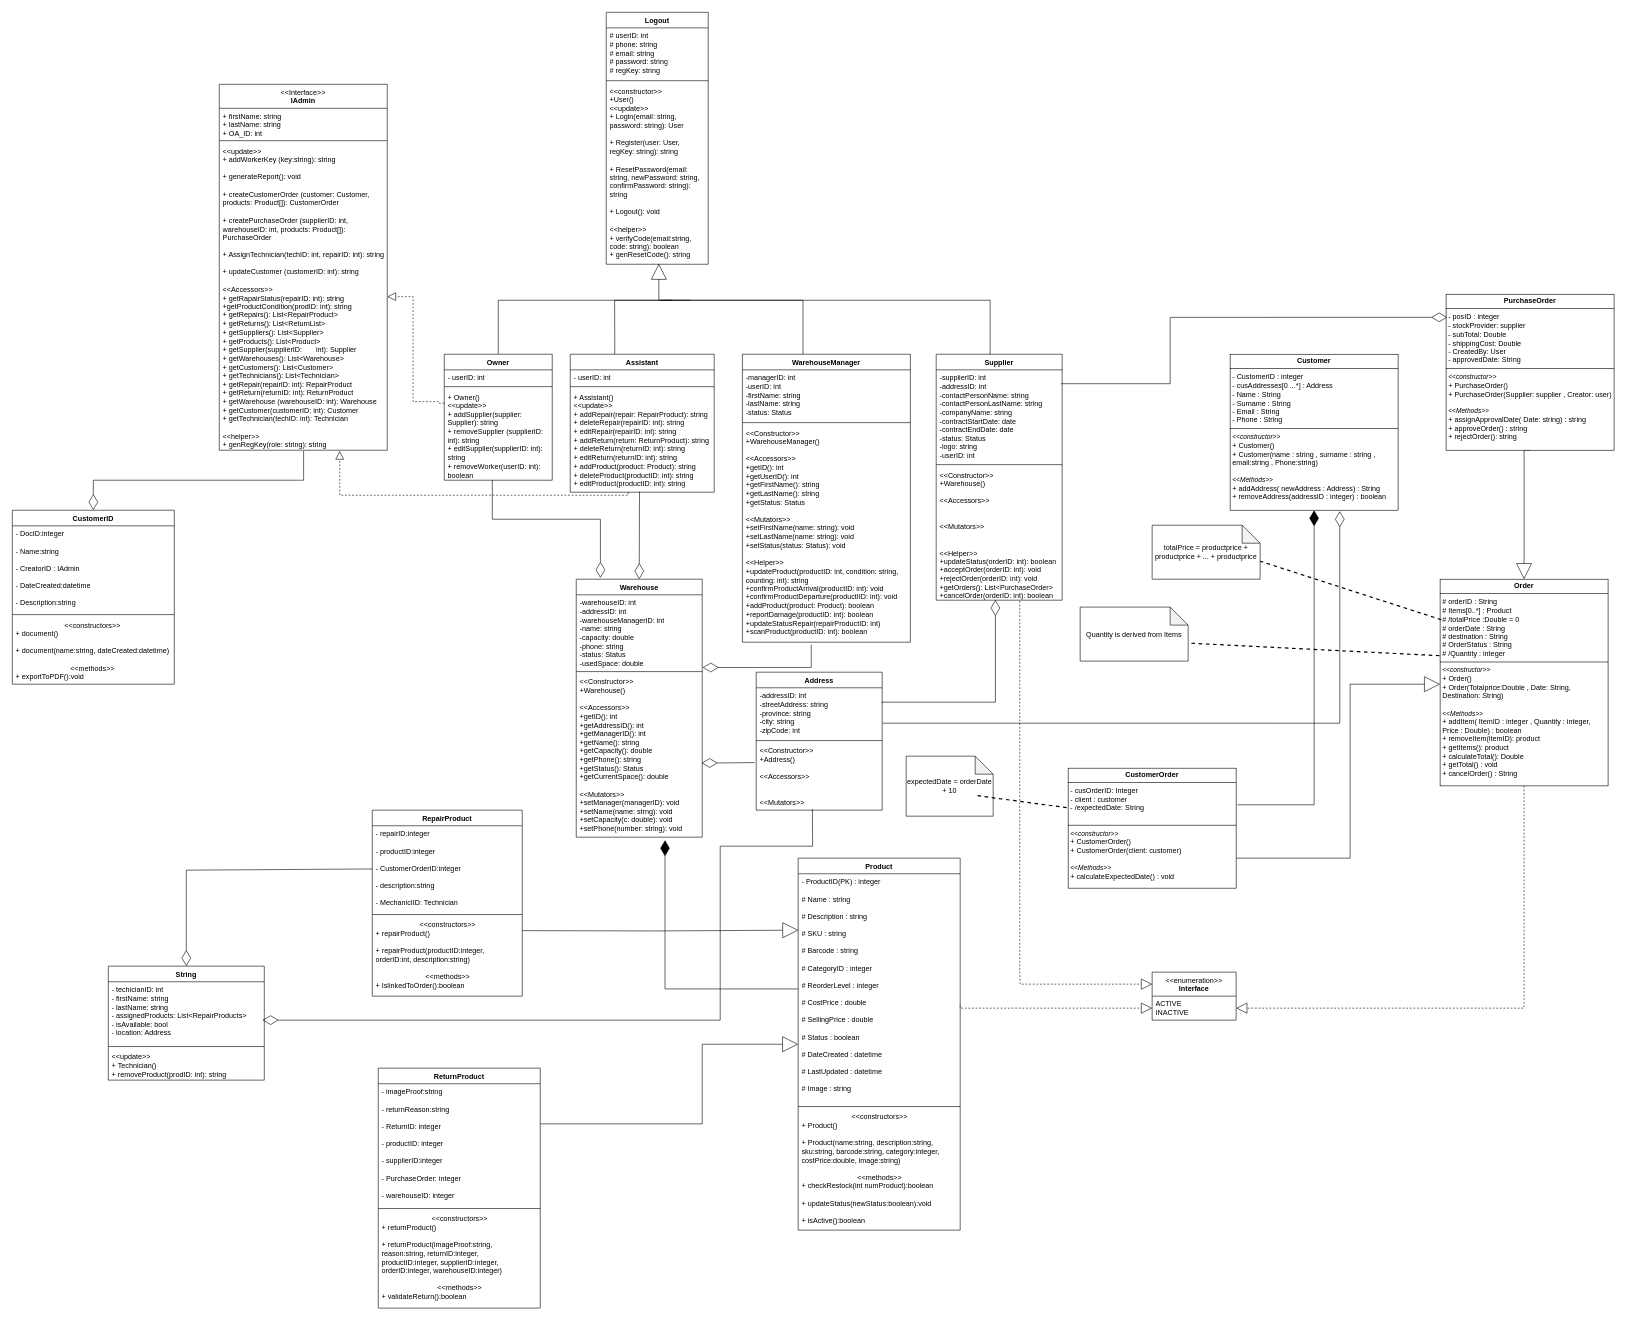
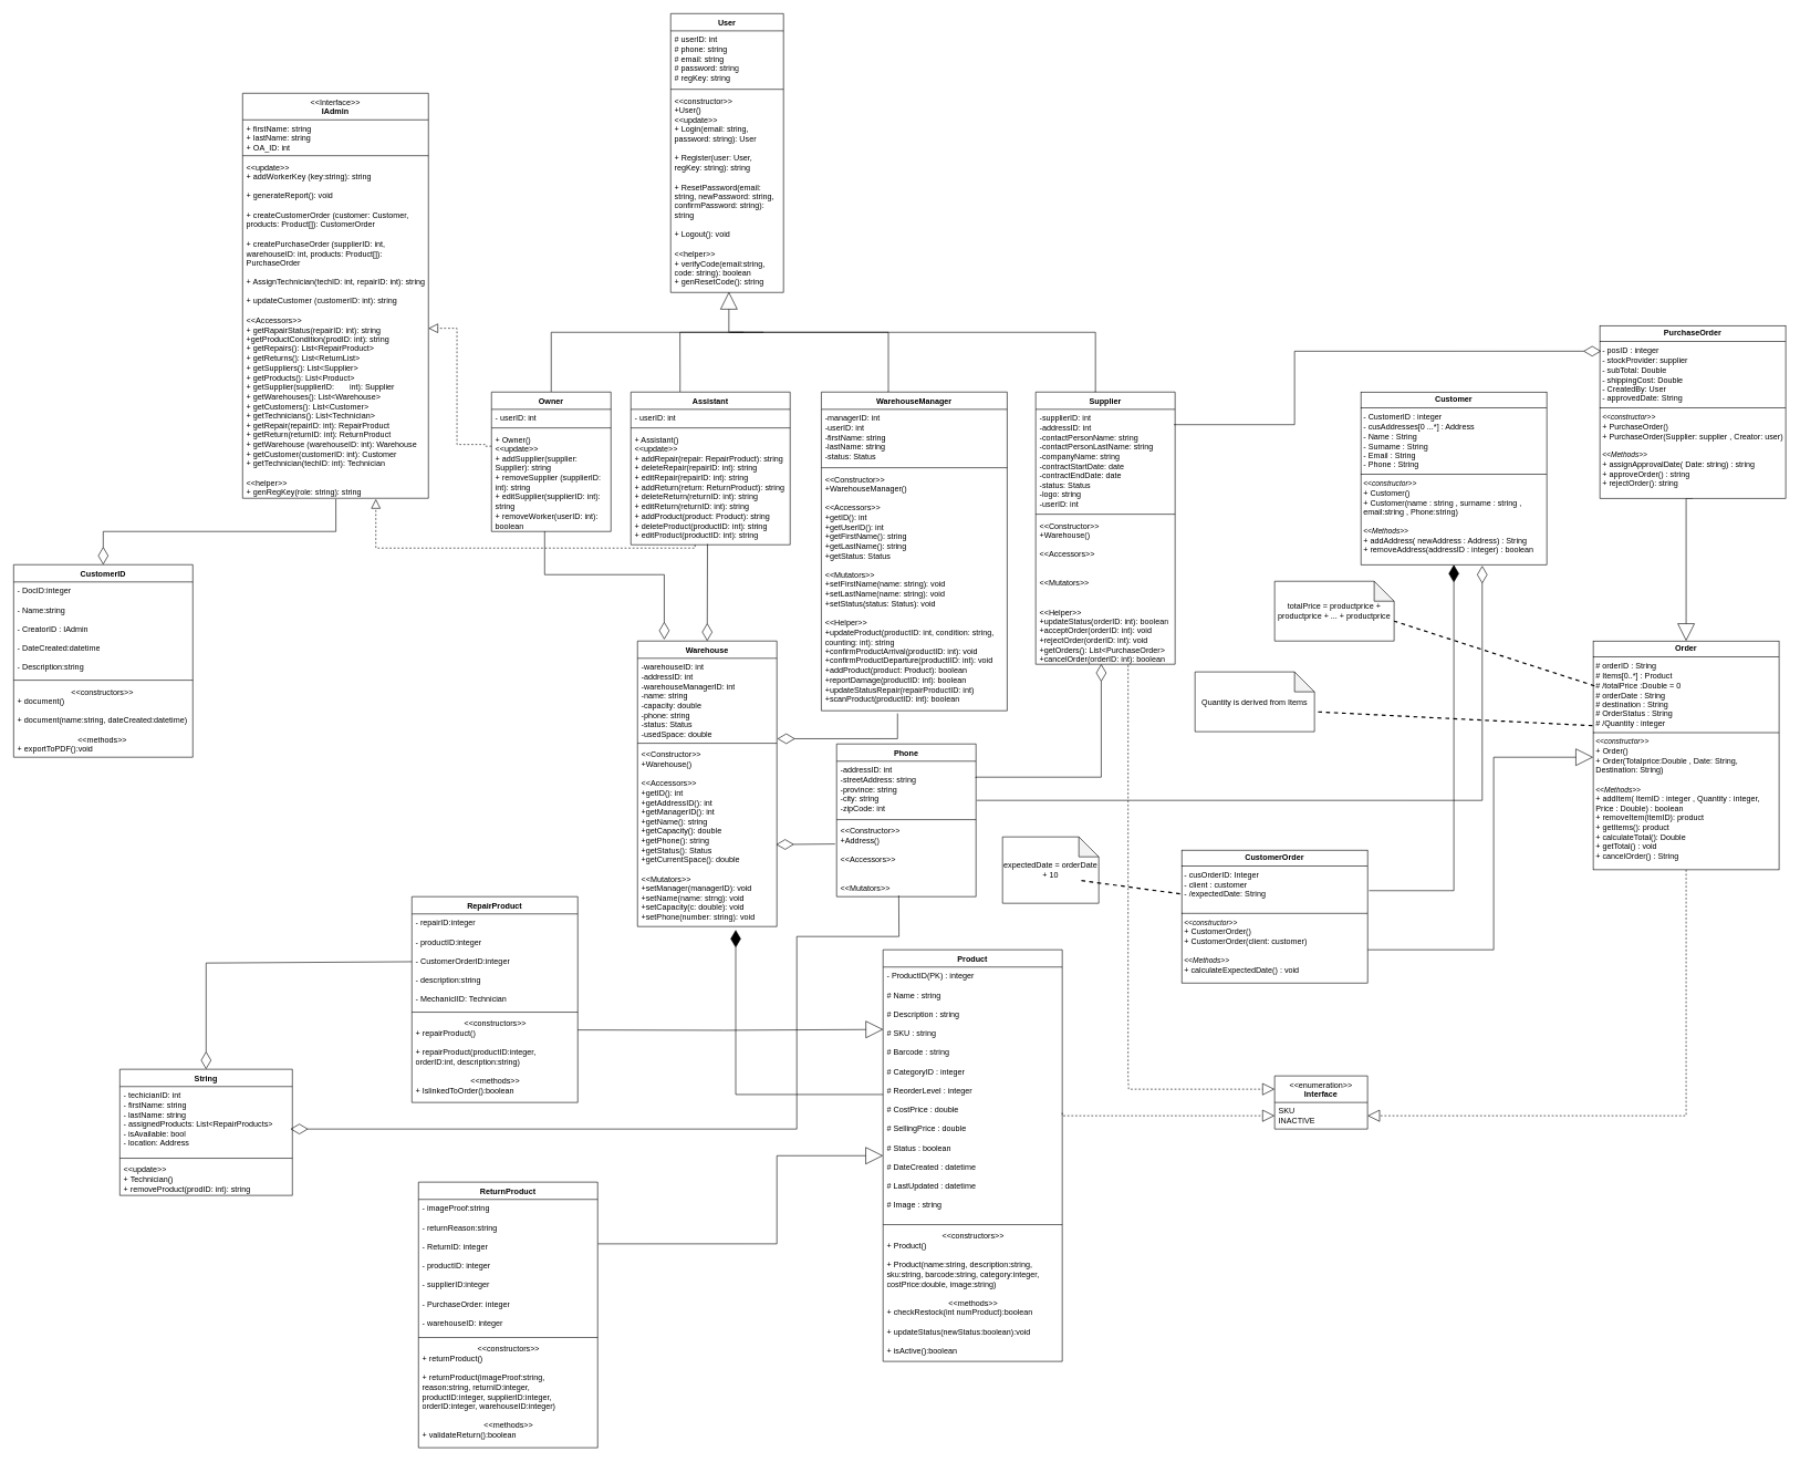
- <mxCell id="42" value="Logout" style="swimlane;fontStyle=1;align=center;verticalAlign=top;childLayout=stackLayout;horizontal=1;startSize=26;horizontalStack=0;resizeParent=1;resizeParentMax=0;resizeLast=0;collapsible=1;marginBottom=0;whiteSpace=wrap;html=1;" parent="1" vertex="1"><mxGeometry x="1010" y="20" width="170" height="420" as="geometry" /></mxCell>
+ <mxCell id="42" value="User" style="swimlane;fontStyle=1;align=center;verticalAlign=top;childLayout=stackLayout;horizontal=1;startSize=26;horizontalStack=0;resizeParent=1;resizeParentMax=0;resizeLast=0;collapsible=1;marginBottom=0;whiteSpace=wrap;html=1;" parent="1" vertex="1"><mxGeometry x="1010" y="20" width="170" height="420" as="geometry" /></mxCell>
- <mxCell id="73" value="Address" style="swimlane;fontStyle=1;align=center;verticalAlign=top;childLayout=stackLayout;horizontal=1;startSize=26;horizontalStack=0;resizeParent=1;resizeParentMax=0;resizeLast=0;collapsible=1;marginBottom=0;whiteSpace=wrap;html=1;" parent="1" vertex="1"><mxGeometry x="1260" y="1120" width="210" height="230" as="geometry"><mxRectangle x="314" y="190" width="100" height="30" as="alternateBounds" /></mxGeometry></mxCell>
+ <mxCell id="73" value="Phone" style="swimlane;fontStyle=1;align=center;verticalAlign=top;childLayout=stackLayout;horizontal=1;startSize=26;horizontalStack=0;resizeParent=1;resizeParentMax=0;resizeLast=0;collapsible=1;marginBottom=0;whiteSpace=wrap;html=1;" parent="1" vertex="1"><mxGeometry x="1260" y="1120" width="210" height="230" as="geometry"><mxRectangle x="314" y="190" width="100" height="30" as="alternateBounds" /></mxGeometry></mxCell>
- <mxCell id="72" value="ACTIVE&lt;div&gt;INACTIVE&lt;/div&gt;" style="text;html=1;strokeColor=none;fillColor=none;align=left;verticalAlign=middle;spacingLeft=4;spacingRight=4;overflow=hidden;rotatable=0;points=[[0,0.5],[1,0.5]];portConstraint=eastwest;whiteSpace=wrap;" parent="71" vertex="1"><mxGeometry y="40" width="140" height="40" as="geometry" /></mxCell>
+ <mxCell id="72" value="SKU&lt;div&gt;INACTIVE&lt;/div&gt;" style="text;html=1;strokeColor=none;fillColor=none;align=left;verticalAlign=middle;spacingLeft=4;spacingRight=4;overflow=hidden;rotatable=0;points=[[0,0.5],[1,0.5]];portConstraint=eastwest;whiteSpace=wrap;" parent="71" vertex="1"><mxGeometry y="40" width="140" height="40" as="geometry" /></mxCell>
